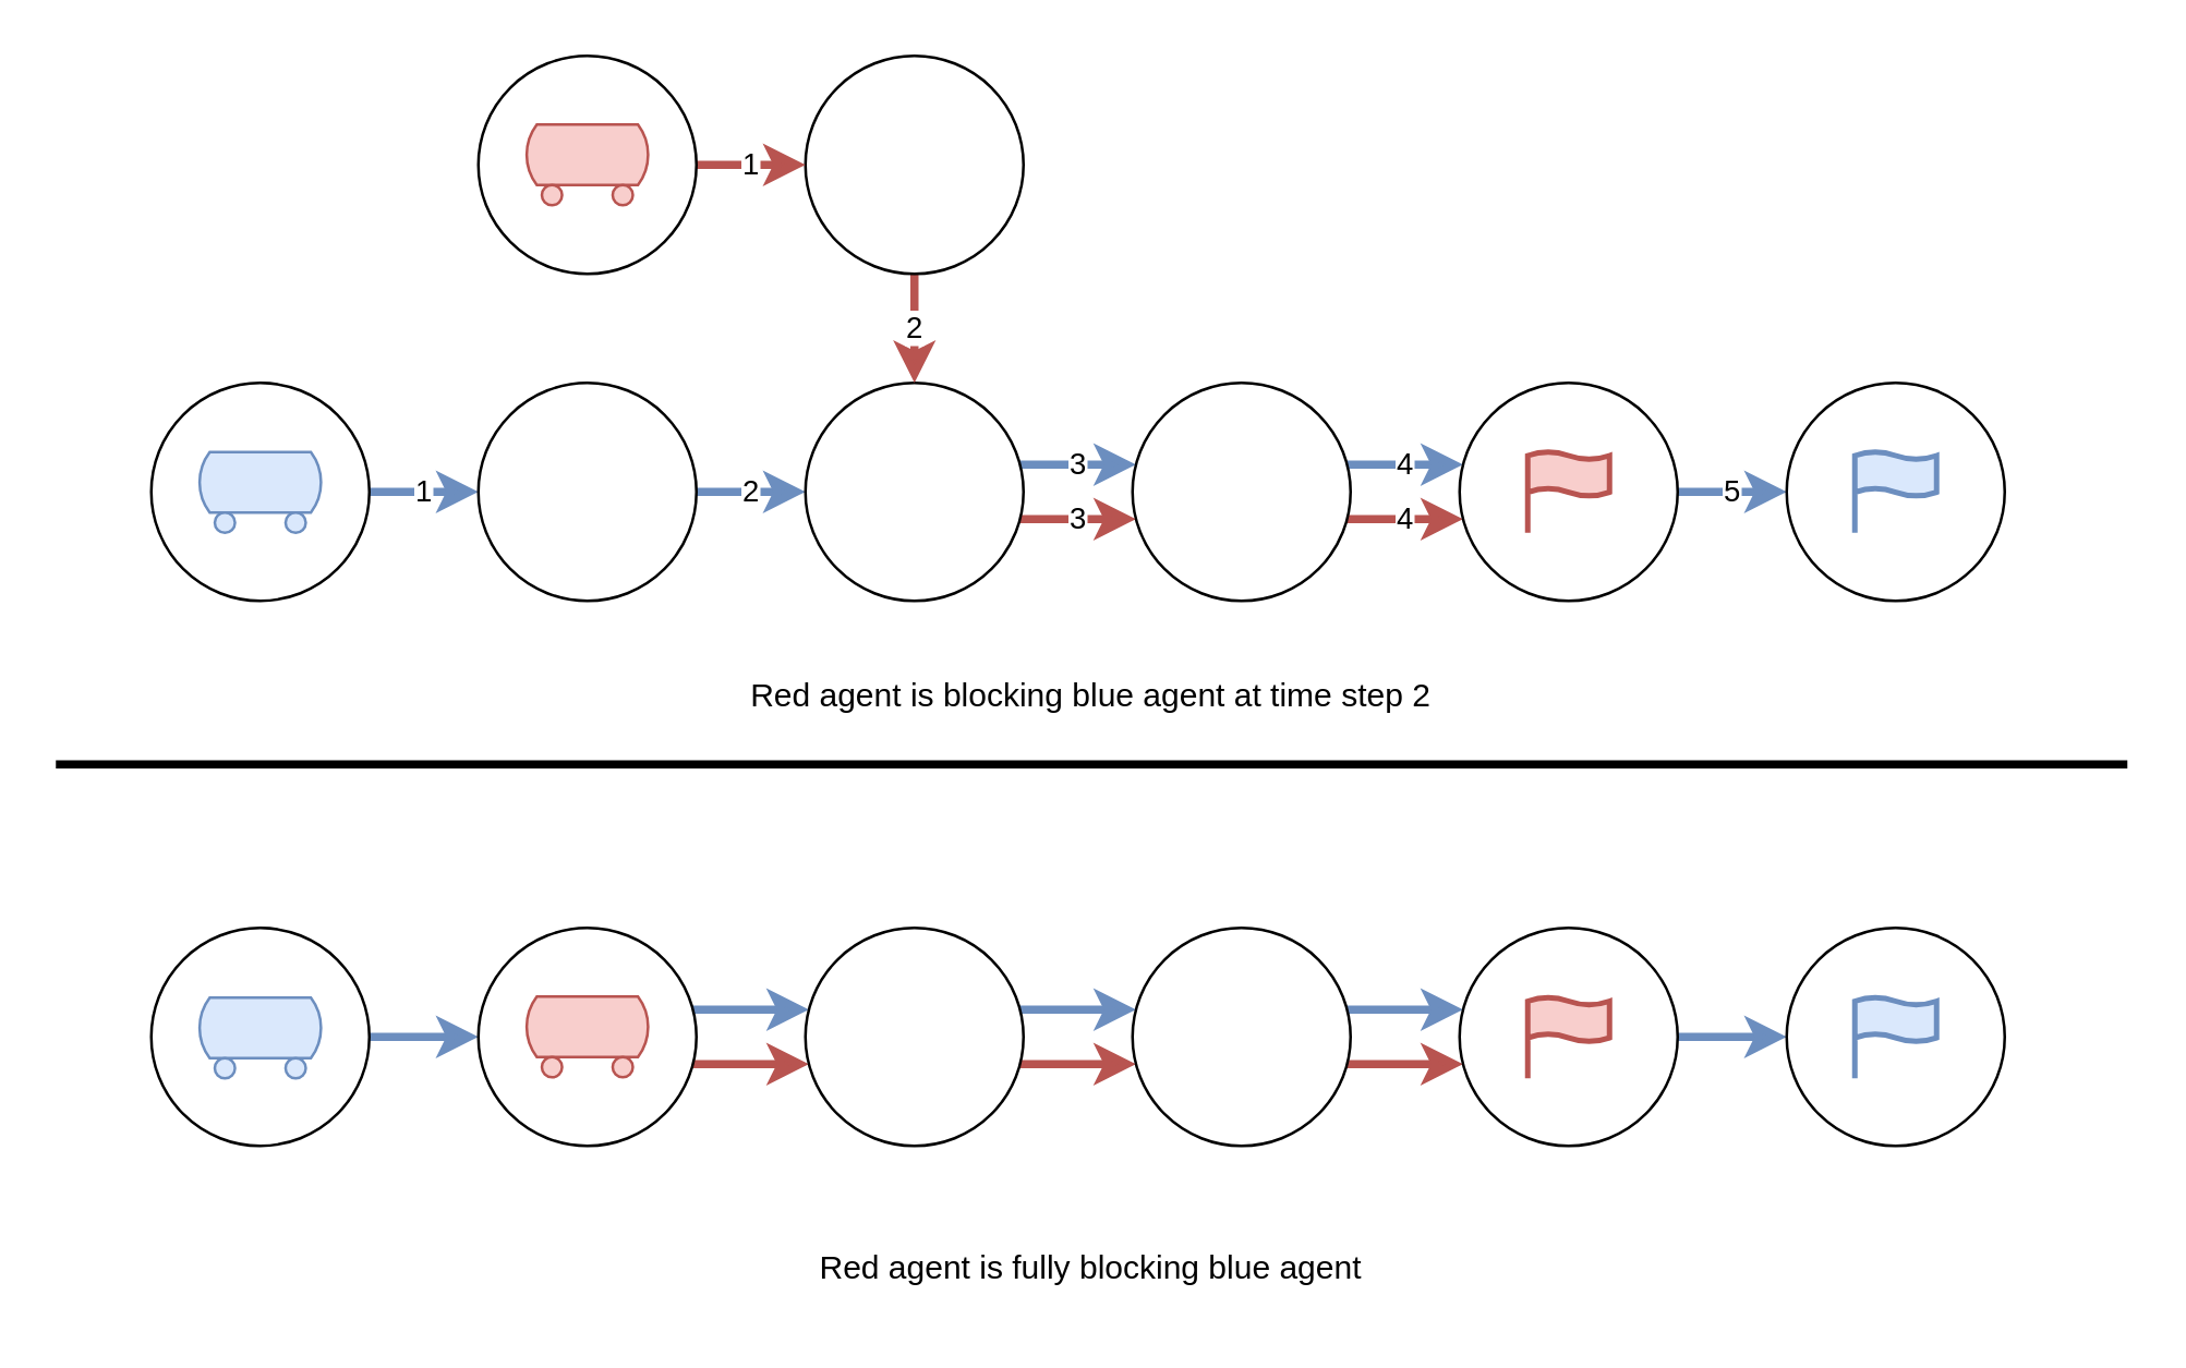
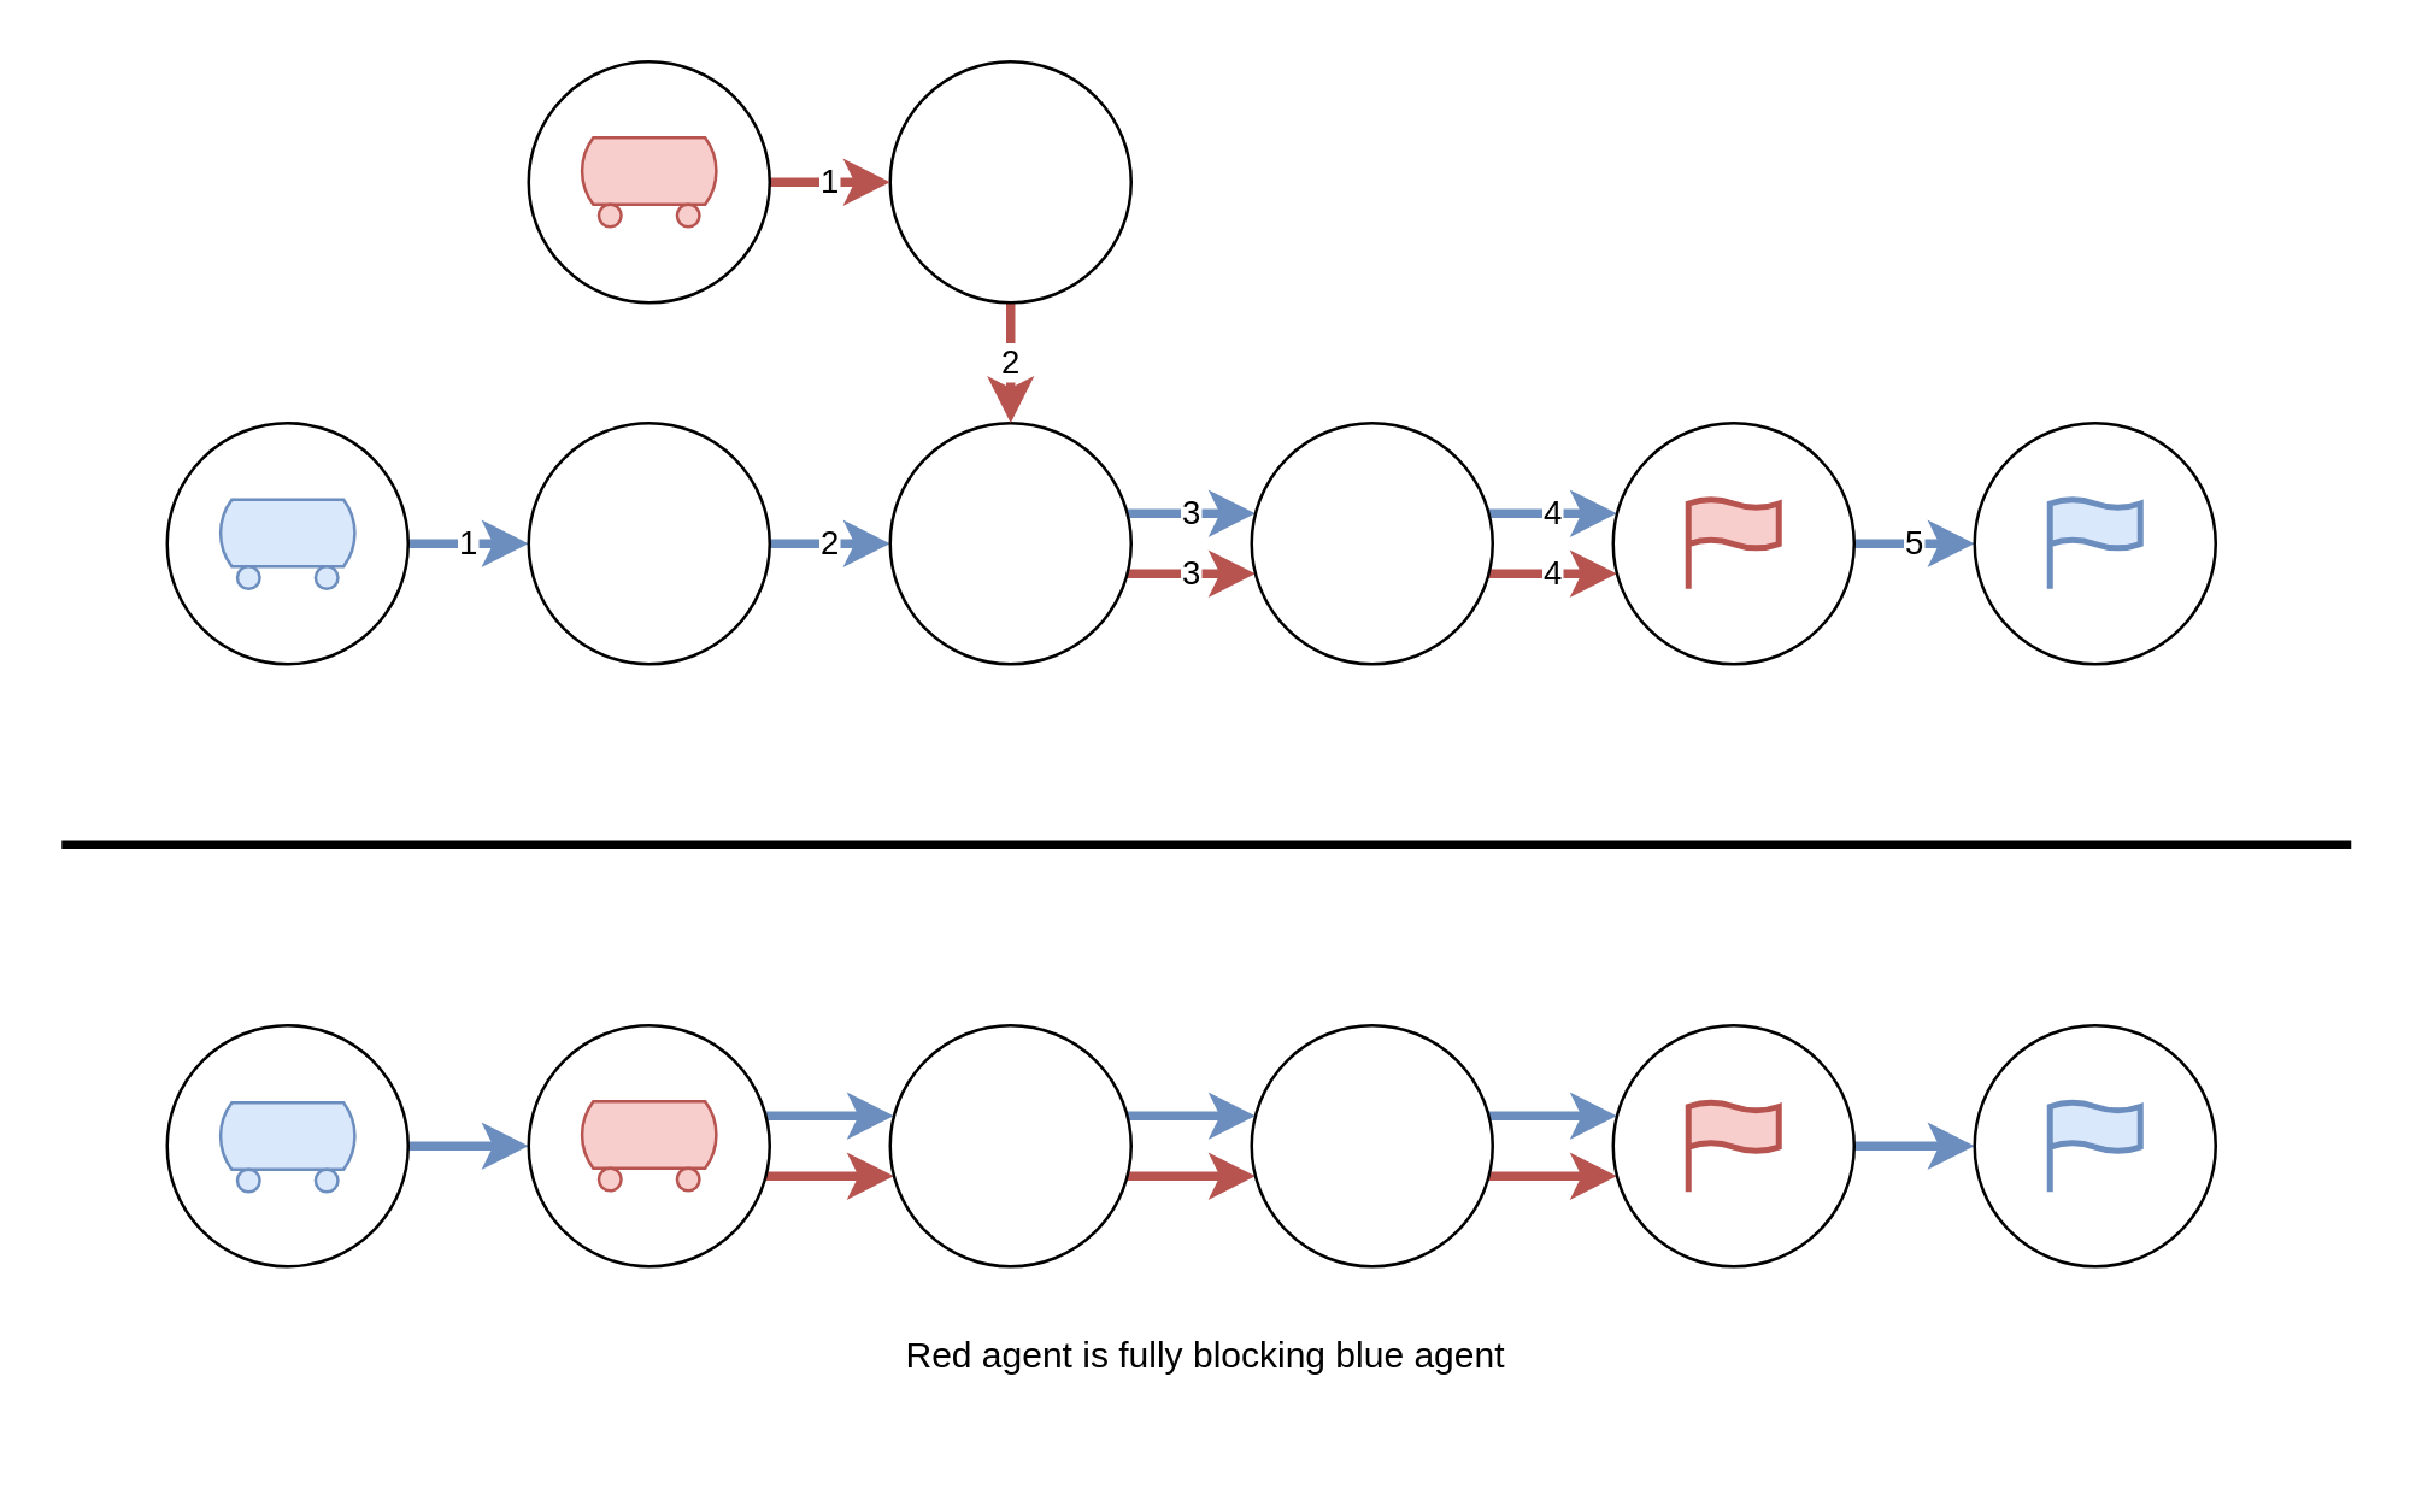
- <mxCell id="40" value="Red agent is blocking blue agent at time step 2" style="text;html=1;strokeColor=none;fillColor=none;align=center;verticalAlign=middle;whiteSpace=wrap;rounded=0;" vertex="1" parent="1"><mxGeometry x="185" y="240" width="430" height="30" as="geometry" /></mxCell>
- <mxCell id="44" value="Red agent is fully blocking blue agent" style="text;html=1;strokeColor=none;fillColor=none;align=center;verticalAlign=middle;whiteSpace=wrap;rounded=0;" vertex="1" parent="1"><mxGeometry x="185" y="450" width="430" height="30" as="geometry" /></mxCell>
+ <mxCell id="44" value="Red agent is fully blocking blue agent" style="text;html=1;strokeColor=none;fillColor=none;align=center;verticalAlign=middle;whiteSpace=wrap;rounded=0;" vertex="1" parent="1"><mxGeometry x="185" y="435" width="430" height="30" as="geometry" /></mxCell>
